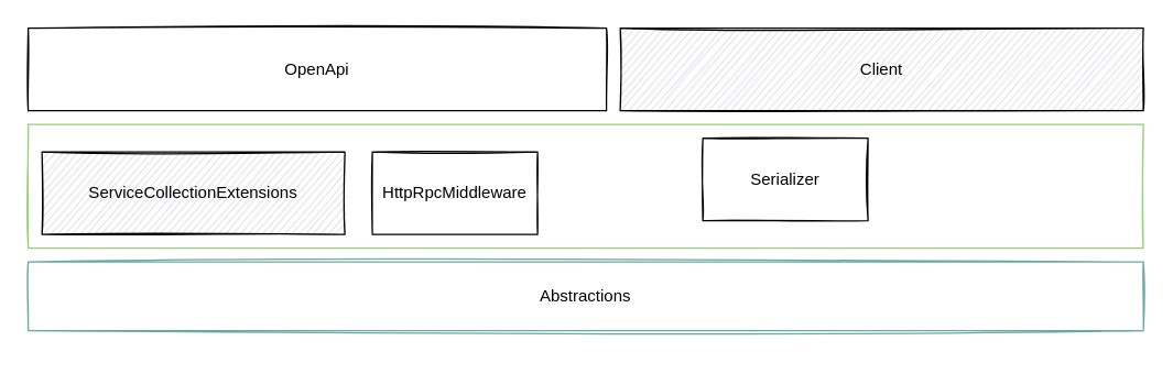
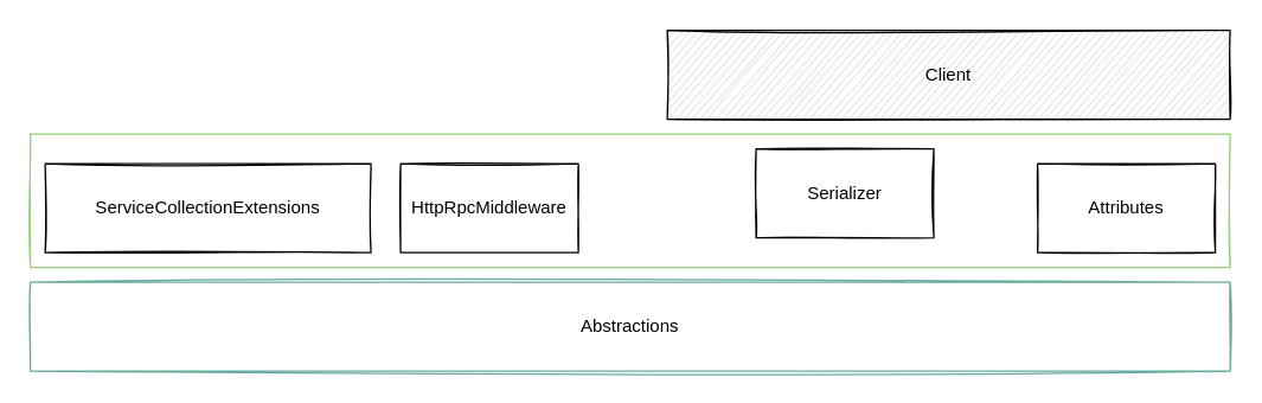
- <mxCell id="7" value="OpenApi" style="rounded=0;whiteSpace=wrap;html=1;strokeColor=#000000;sketch=1;" vertex="1" parent="1"><mxGeometry x="20" y="20" width="420" height="60" as="geometry" /></mxCell>
- <mxCell id="3" value="ServiceCollectionExtensions" style="rounded=0;whiteSpace=wrap;html=1;sketch=1;fillColor=#e1d5e7;" vertex="1" parent="1"><mxGeometry x="30" y="110" width="220" height="60" as="geometry" /></mxCell>
+ <mxCell id="3" value="ServiceCollectionExtensions" style="rounded=0;whiteSpace=wrap;html=1;sketch=1;" vertex="1" parent="1"><mxGeometry x="30" y="110" width="220" height="60" as="geometry" /></mxCell>
+ <mxCell id="8" value="Attributes" style="rounded=0;whiteSpace=wrap;html=1;strokeColor=#000000;sketch=1;" vertex="1" parent="1"><mxGeometry x="700" y="110" width="120" height="60" as="geometry" /></mxCell>
- <mxCell id="9" value="Abstractions" style="rounded=0;whiteSpace=wrap;html=1;sketch=1;strokeColor=#67AB9F;" vertex="1" parent="1"><mxGeometry x="20" y="190" width="810" height="50" as="geometry" /></mxCell>
+ <mxCell id="9" value="Abstractions" style="rounded=0;whiteSpace=wrap;html=1;sketch=1;strokeColor=#67AB9F;" vertex="1" parent="1"><mxGeometry x="20" y="190" width="810" height="60" as="geometry" /></mxCell>
